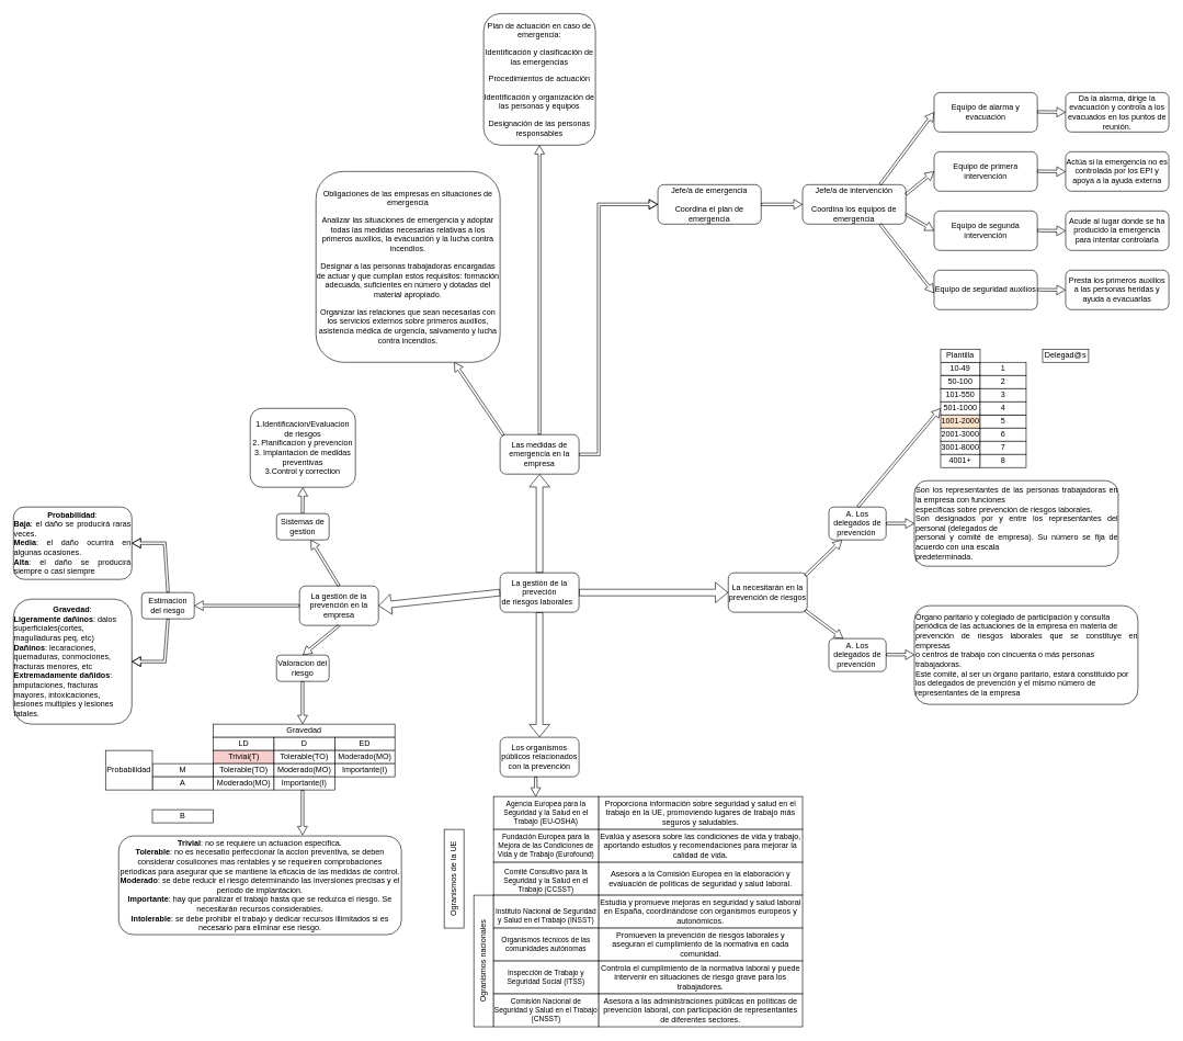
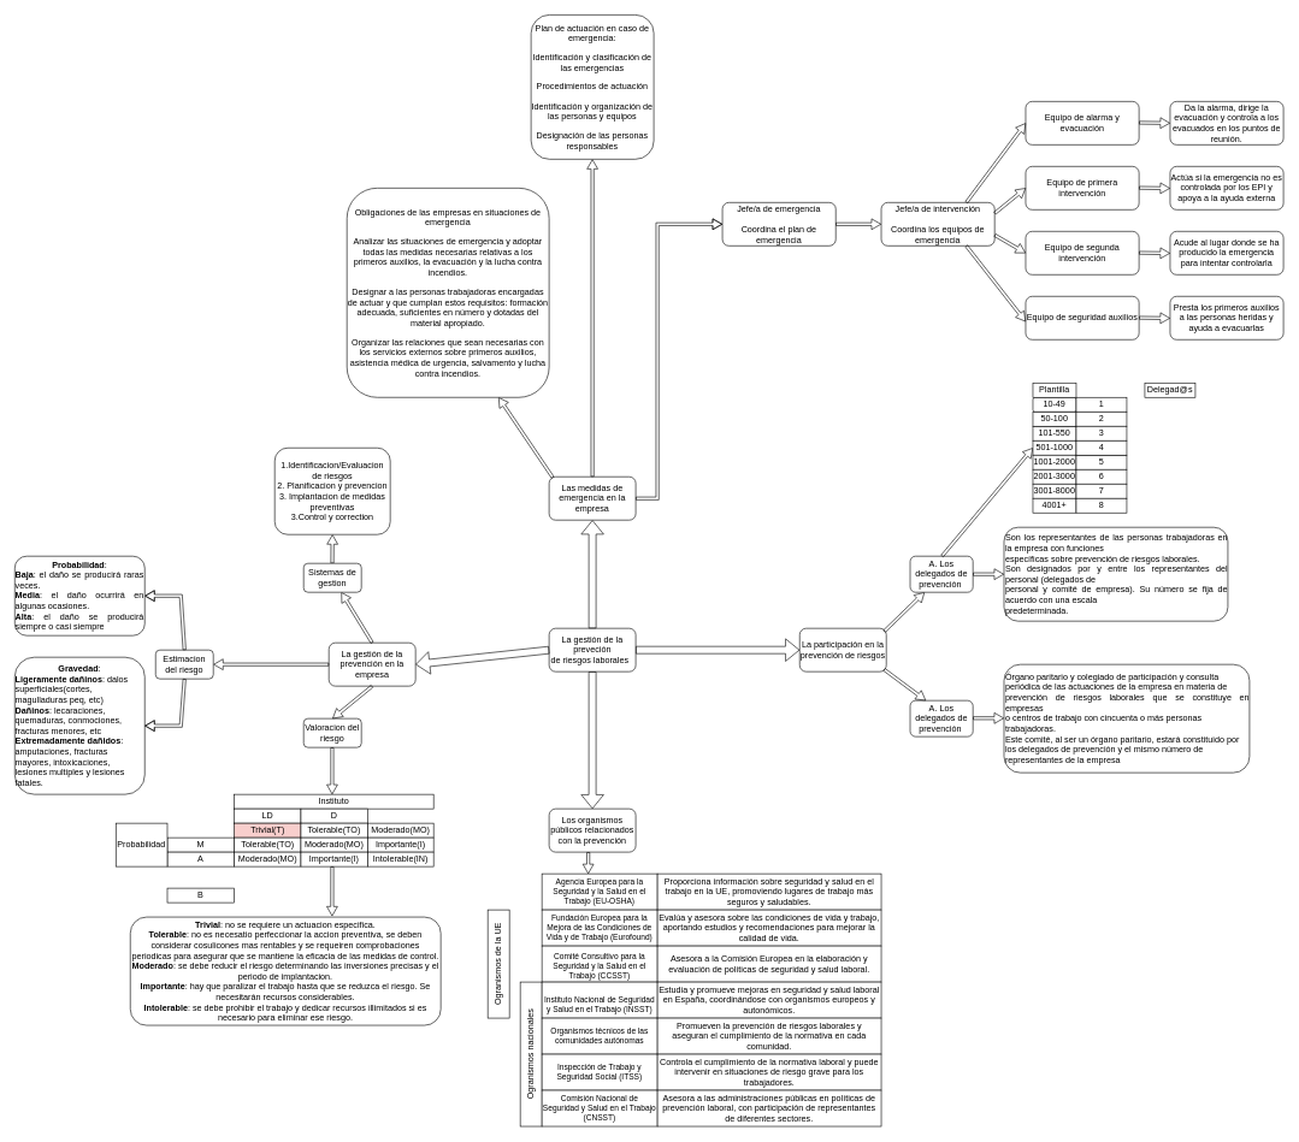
- <mxCell id="53" value="1001-2000" style="rounded=0;whiteSpace=wrap;html=1;fontSize=12;fillColor=#ffe6cc;" parent="1" vertex="1"><mxGeometry x="1430" y="630" width="60" height="20" as="geometry" /></mxCell>
+ <mxCell id="53" value="1001-2000" style="rounded=0;whiteSpace=wrap;html=1;fontSize=12;" parent="1" vertex="1"><mxGeometry x="1430" y="630" width="60" height="20" as="geometry" /></mxCell>
- <mxCell id="4" value="La necesitarán en la prevención de riesgos" style="rounded=1;whiteSpace=wrap;html=1;fontSize=12;" parent="1" vertex="1"><mxGeometry x="1107" y="870" width="120" height="60" as="geometry" /></mxCell>
+ <mxCell id="4" value="La participación en la prevención de riesgos" style="rounded=1;whiteSpace=wrap;html=1;fontSize=12;" parent="1" vertex="1"><mxGeometry x="1107" y="870" width="120" height="60" as="geometry" /></mxCell>
- <mxCell id="22" value="&lt;font style=&quot;font-size: 12px;&quot;&gt;Gravedad&lt;/font&gt;" style="rounded=0;whiteSpace=wrap;html=1;fontSize=12;" parent="1" vertex="1"><mxGeometry x="323.75" y="1100" width="276.25" height="20" as="geometry" /></mxCell>
+ <mxCell id="22" value="&lt;font style=&quot;font-size: 12px;&quot;&gt;Instituto&lt;/font&gt;" style="rounded=0;whiteSpace=wrap;html=1;fontSize=12;" parent="1" vertex="1"><mxGeometry x="323.75" y="1100" width="276.25" height="20" as="geometry" /></mxCell>
- <mxCell id="25" value="ED" style="rounded=0;whiteSpace=wrap;html=1;fontSize=12;" parent="1" vertex="1"><mxGeometry x="508.75" y="1120" width="91.25" height="20" as="geometry" /></mxCell>
+ <mxCell id="37" value="Intolerable(IN)" style="rounded=0;whiteSpace=wrap;html=1;fontSize=12;" parent="1" vertex="1"><mxGeometry x="508.75" y="1180" width="91.25" height="20" as="geometry" /></mxCell>
